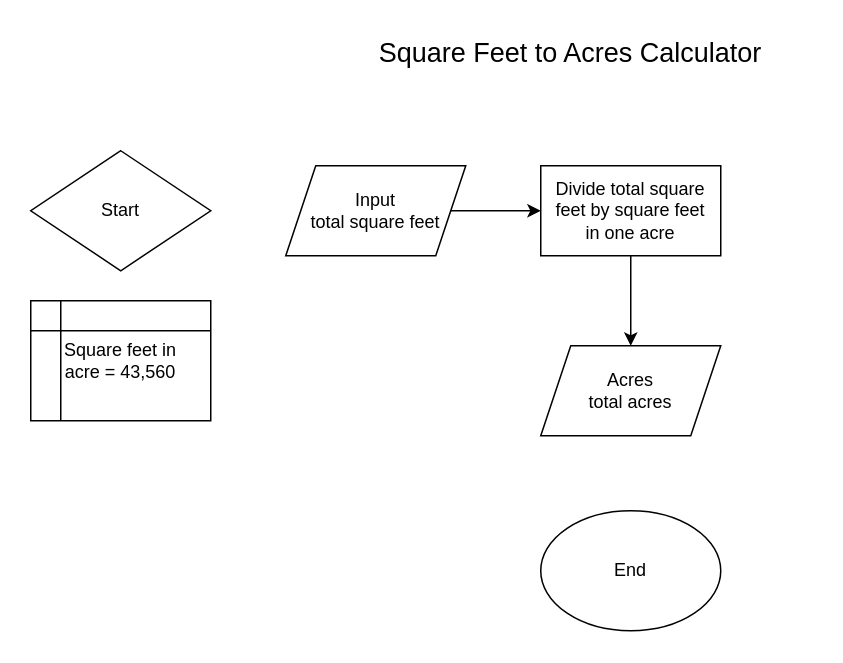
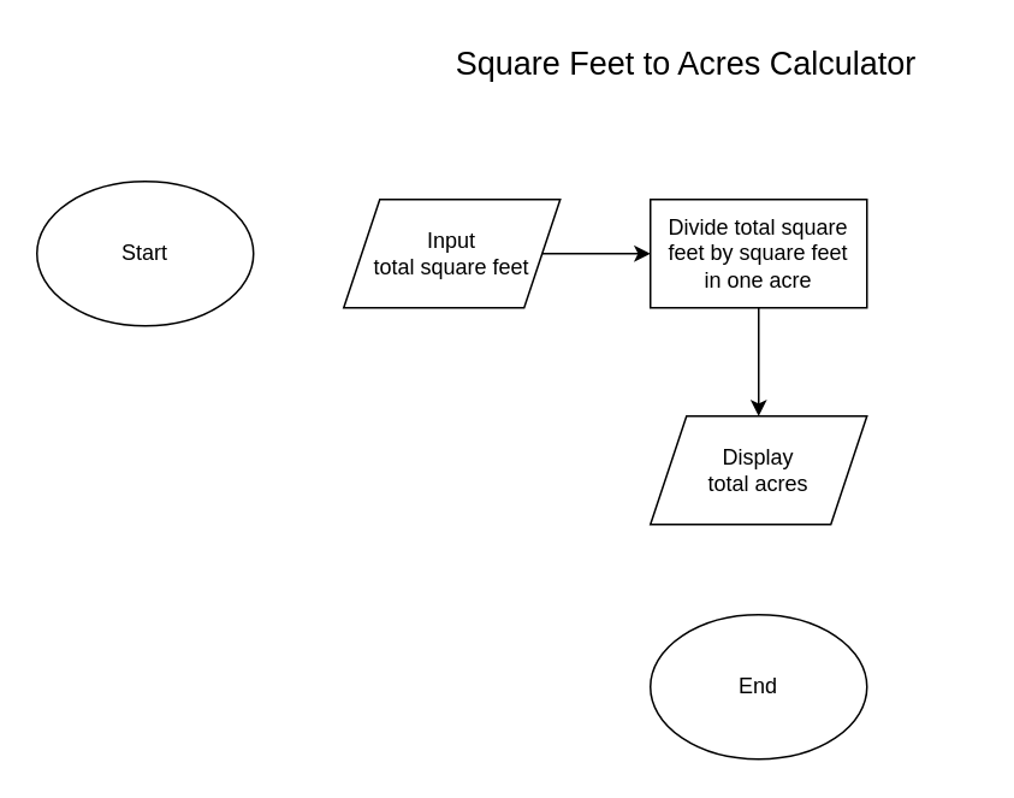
- <mxCell id="2" value="Start" style="rhombus;whiteSpace=wrap;html=1;" vertex="1" parent="1"><mxGeometry x="20" y="100" width="120" height="80" as="geometry" /></mxCell>
+ <mxCell id="2" value="Start" style="ellipse;whiteSpace=wrap;html=1;" vertex="1" parent="1"><mxGeometry x="20" y="100" width="120" height="80" as="geometry" /></mxCell>
- <mxCell id="5" value="Square feet in&lt;br&gt;acre = 43,560" style="shape=internalStorage;whiteSpace=wrap;html=1;backgroundOutline=1;" vertex="1" parent="1"><mxGeometry x="20" y="200" width="120" height="80" as="geometry" /></mxCell>
- <mxCell id="8" value="Acres&lt;br&gt;total acres" style="shape=parallelogram;perimeter=parallelogramPerimeter;whiteSpace=wrap;html=1;fixedSize=1;" vertex="1" parent="1"><mxGeometry x="360" y="230" width="120" height="60" as="geometry" /></mxCell>
+ <mxCell id="8" value="Display&lt;br&gt;total acres" style="shape=parallelogram;perimeter=parallelogramPerimeter;whiteSpace=wrap;html=1;fixedSize=1;" vertex="1" parent="1"><mxGeometry x="360" y="230" width="120" height="60" as="geometry" /></mxCell>
